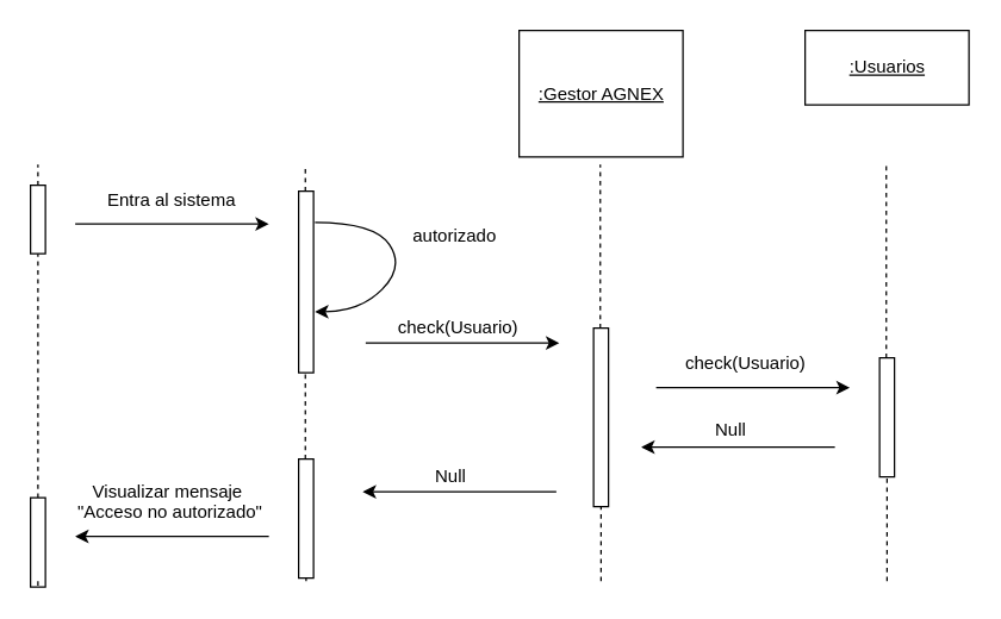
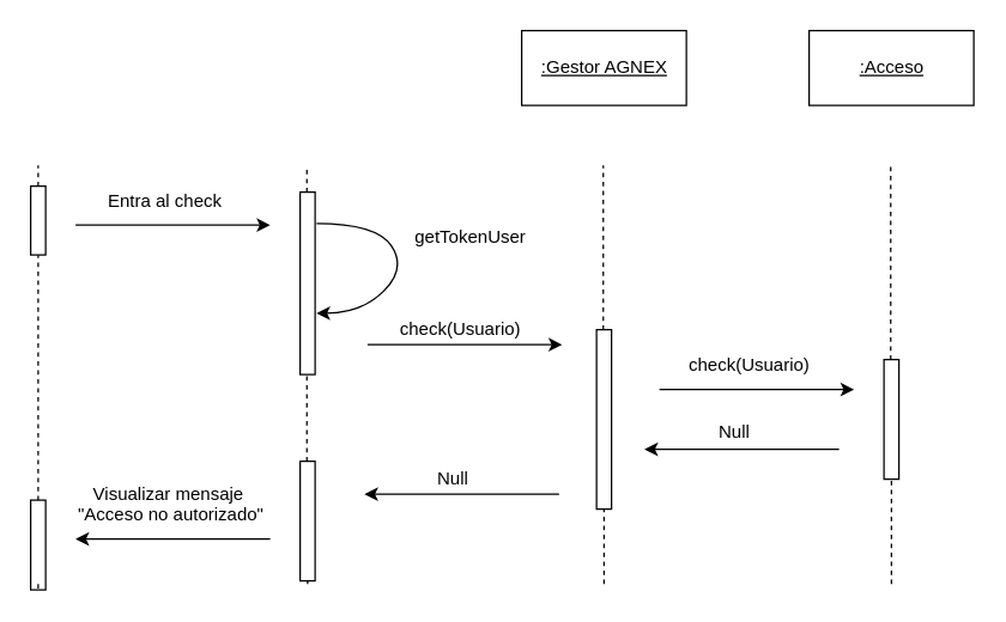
- <mxCell id="4" value="&lt;u&gt;:Usuarios&lt;/u&gt;" style="html=1;" parent="1" vertex="1"><mxGeometry x="540" y="20" width="110" height="50" as="geometry" /></mxCell>
+ <mxCell id="4" value="&lt;u&gt;:Acceso&lt;/u&gt;" style="html=1;" parent="1" vertex="1"><mxGeometry x="540" y="20" width="110" height="50" as="geometry" /></mxCell>
- <mxCell id="3" value="&lt;u&gt;:Gestor AGNEX&lt;/u&gt;" style="html=1;" parent="1" vertex="1"><mxGeometry x="348" y="20" width="110" height="85" as="geometry" /></mxCell>
+ <mxCell id="3" value="&lt;u&gt;:Gestor AGNEX&lt;/u&gt;" style="html=1;" parent="1" vertex="1"><mxGeometry x="348" y="20" width="110" height="50" as="geometry" /></mxCell>
- <mxCell id="16" value="Entra al sistema" style="text;html=1;resizable=0;points=[];autosize=1;align=left;verticalAlign=top;spacingTop=-4;" parent="1" vertex="1"><mxGeometry x="70" y="124" width="100" height="20" as="geometry" /></mxCell>
+ <mxCell id="16" value="Entra al check" style="text;html=1;resizable=0;points=[];autosize=1;align=left;verticalAlign=top;spacingTop=-4;" parent="1" vertex="1"><mxGeometry x="70" y="124" width="100" height="20" as="geometry" /></mxCell>
- <mxCell id="19" value="autorizado" style="text;html=1;resizable=0;points=[];autosize=1;align=left;verticalAlign=top;spacingTop=-4;" parent="1" vertex="1"><mxGeometry x="275" y="148" width="90" height="20" as="geometry" /></mxCell>
+ <mxCell id="19" value="getTokenUser" style="text;html=1;resizable=0;points=[];autosize=1;align=left;verticalAlign=top;spacingTop=-4;" parent="1" vertex="1"><mxGeometry x="275" y="148" width="90" height="20" as="geometry" /></mxCell>
